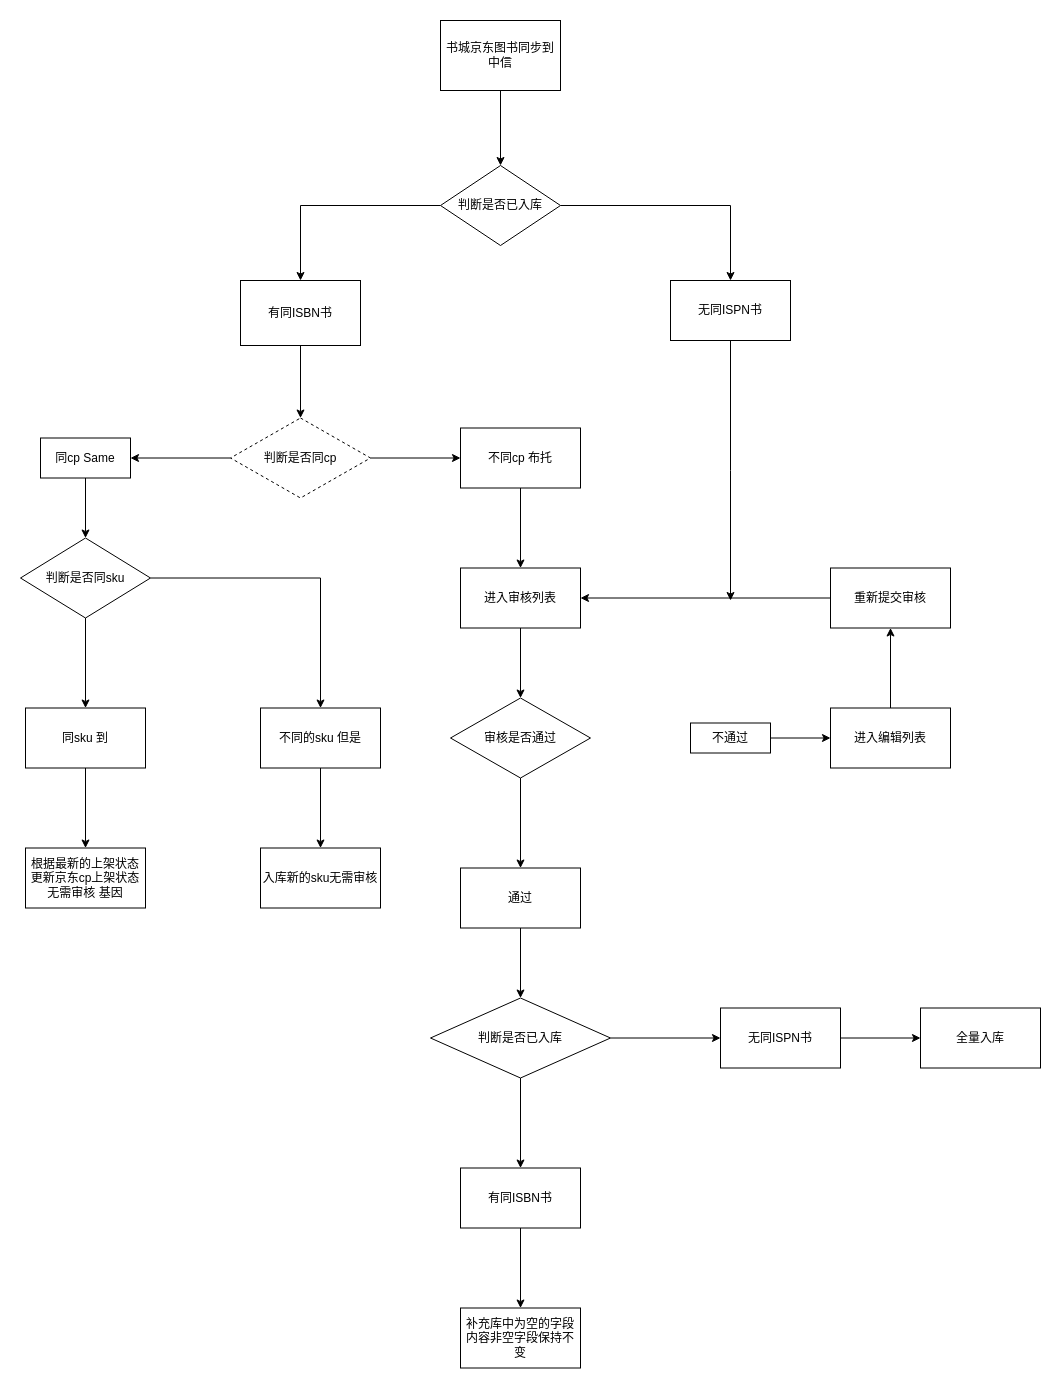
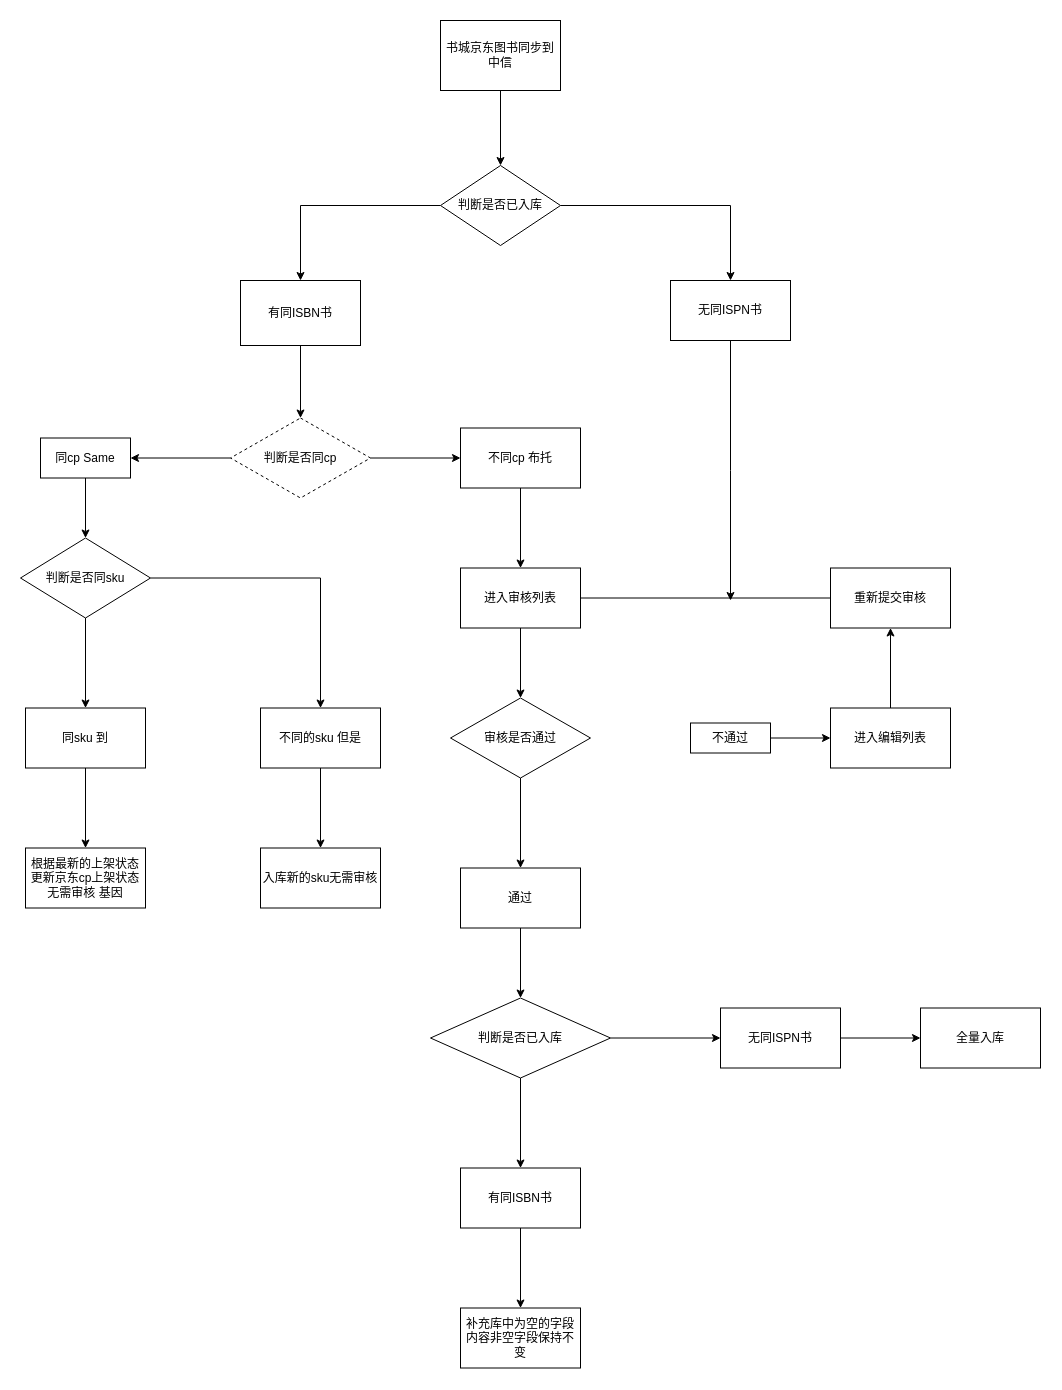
- <mxCell id="35" value="" style="edgeStyle=orthogonalEdgeStyle;rounded=0;orthogonalLoop=1;jettySize=auto;html=1;entryX=1;entryY=0.5;entryDx=0;entryDy=0;" edge="1" parent="1" source="36" target="28"><mxGeometry relative="1" as="geometry"><mxPoint x="750" y="597.5" as="targetPoint" /></mxGeometry></mxCell>
+ <mxCell id="35" value="" style="edgeStyle=orthogonalEdgeStyle;rounded=0;orthogonalLoop=1;jettySize=auto;html=1;entryX=1;entryY=0.5;entryDx=0;entryDy=0;endArrow=none;" edge="1" parent="1" source="36" target="28"><mxGeometry relative="1" as="geometry"><mxPoint x="750" y="597.5" as="targetPoint" /></mxGeometry></mxCell>
